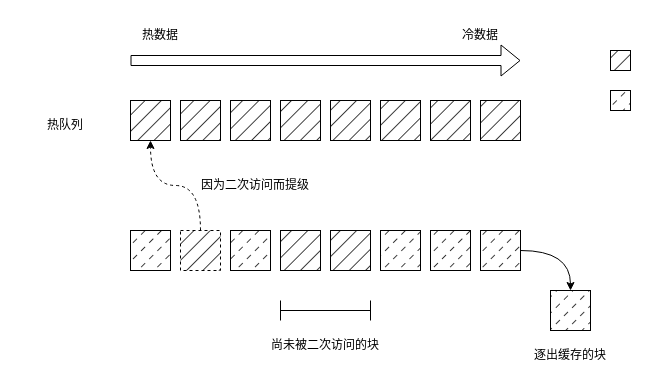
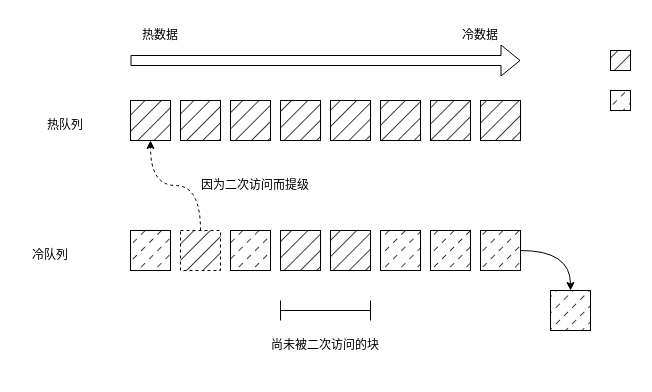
+ <mxCell id="21" value="冷队列" style="text;html=1;strokeColor=none;fillColor=none;align=center;verticalAlign=middle;whiteSpace=wrap;rounded=0;" vertex="1" parent="1"><mxGeometry x="20" y="240" width="60" height="30" as="geometry" /></mxCell>
- <mxCell id="27" value="逐出缓存的块" style="text;html=1;strokeColor=none;fillColor=none;align=center;verticalAlign=middle;whiteSpace=wrap;rounded=0;dashed=1;fillStyle=dashed;" vertex="1" parent="1"><mxGeometry x="525" y="340" width="90" height="30" as="geometry" /></mxCell>
